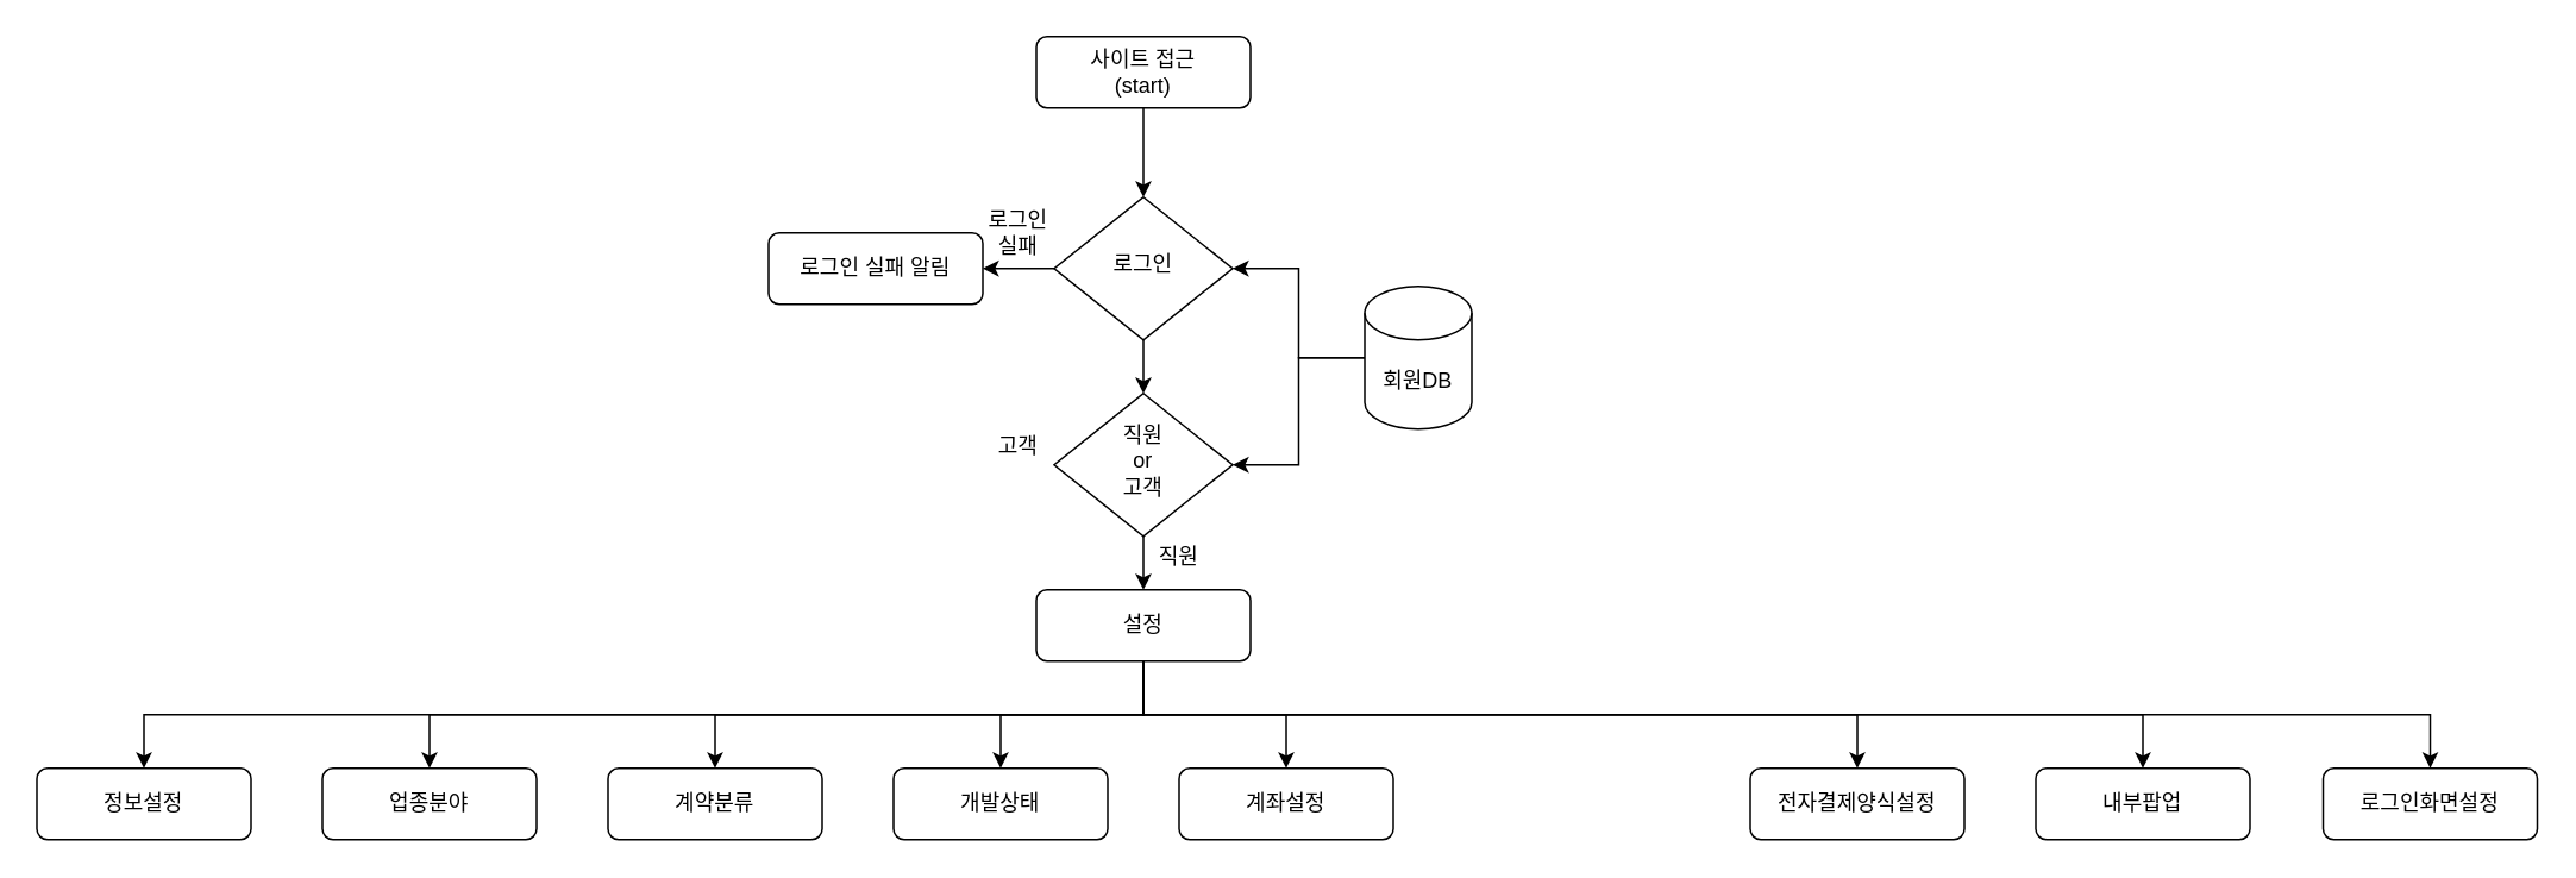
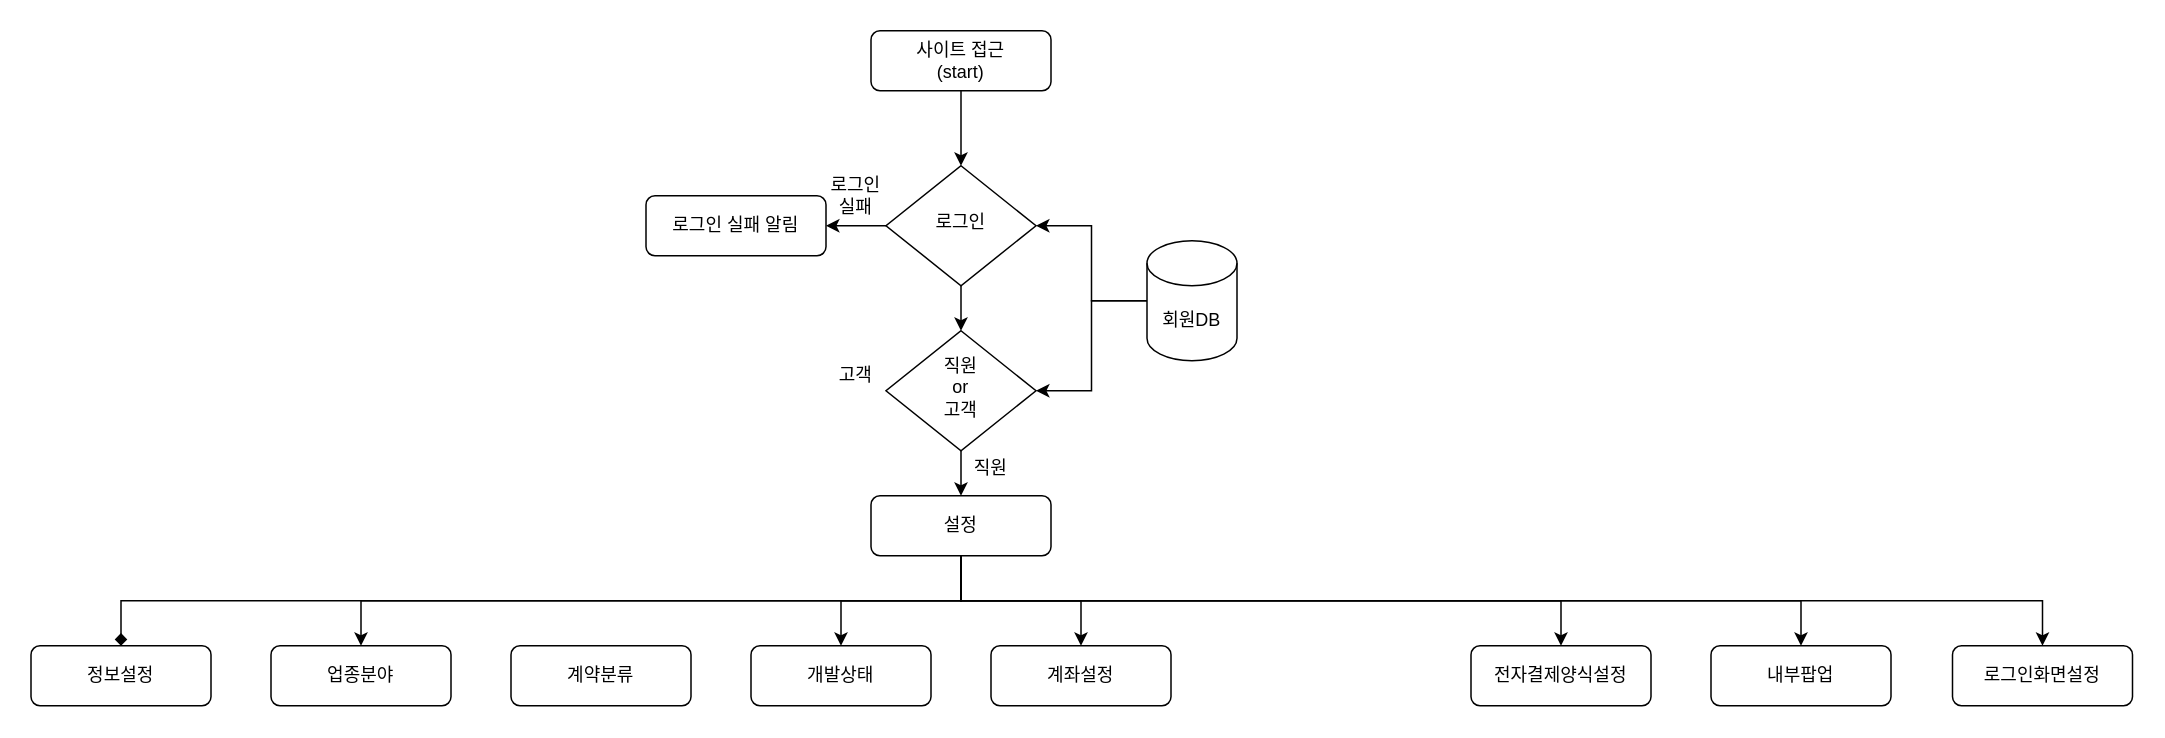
- <mxCell id="17" style="edgeStyle=orthogonalEdgeStyle;rounded=0;orthogonalLoop=1;jettySize=auto;html=1;exitX=0.5;exitY=1;exitDx=0;exitDy=0;entryX=0.5;entryY=0;entryDx=0;entryDy=0;" edge="1" parent="1" source="23" target="27"><mxGeometry relative="1" as="geometry" /></mxCell>
- <mxCell id="15" style="edgeStyle=orthogonalEdgeStyle;rounded=0;orthogonalLoop=1;jettySize=auto;html=1;exitX=0.5;exitY=1;exitDx=0;exitDy=0;" edge="1" parent="1" source="23" target="25"><mxGeometry relative="1" as="geometry" /></mxCell>
+ <mxCell id="15" style="edgeStyle=orthogonalEdgeStyle;rounded=0;orthogonalLoop=1;jettySize=auto;html=1;exitX=0.5;exitY=1;exitDx=0;exitDy=0;endArrow=diamond;" edge="1" parent="1" source="23" target="25"><mxGeometry relative="1" as="geometry" /></mxCell>
